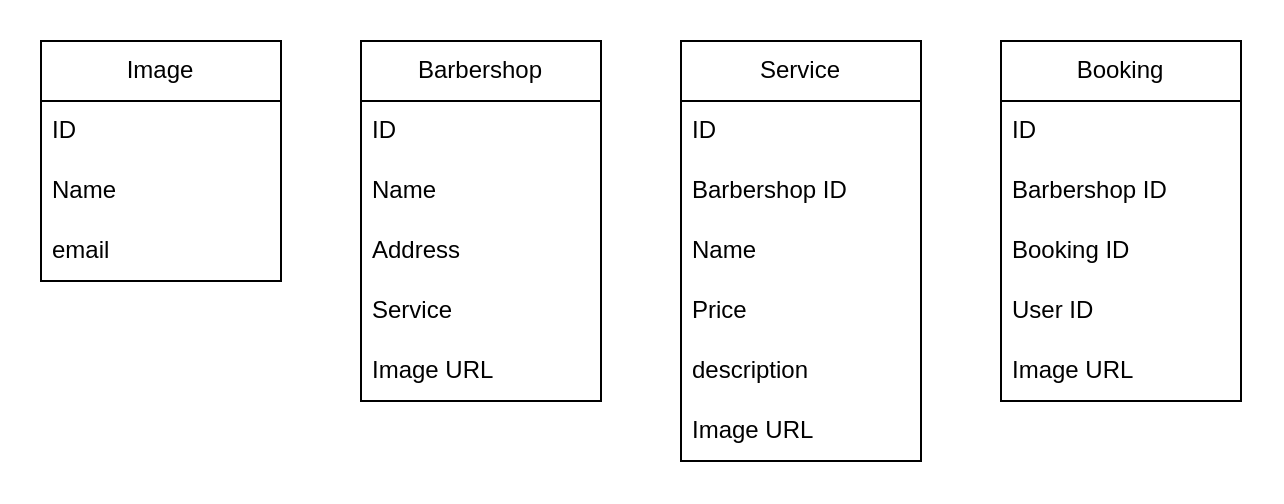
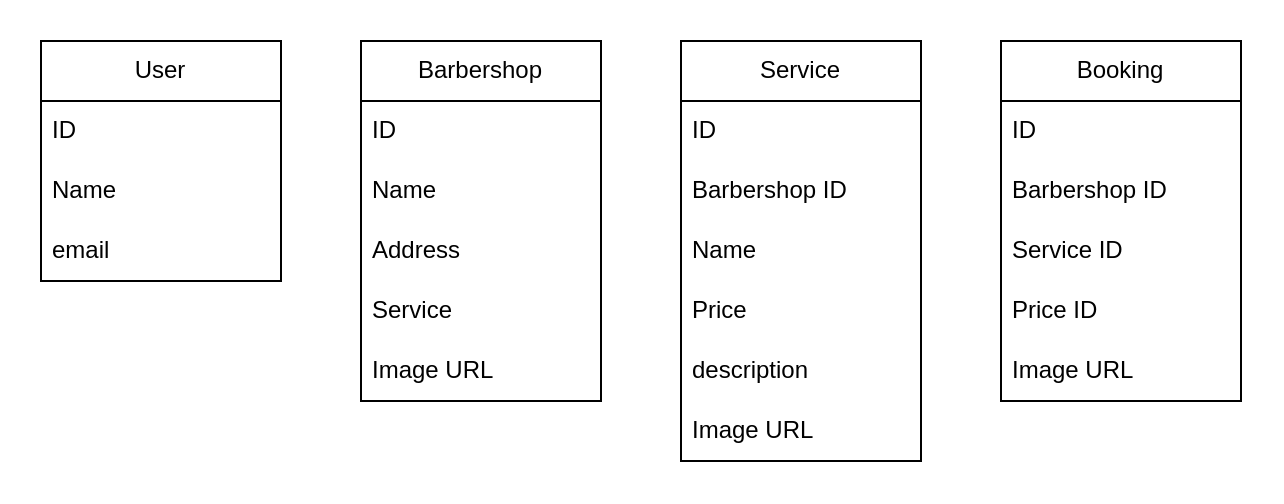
- <mxCell id="2" value="Image" style="swimlane;fontStyle=0;childLayout=stackLayout;horizontal=1;startSize=30;horizontalStack=0;resizeParent=1;resizeParentMax=0;resizeLast=0;collapsible=1;marginBottom=0;whiteSpace=wrap;html=1;" vertex="1" parent="1"><mxGeometry x="20" y="20" width="120" height="120" as="geometry" /></mxCell>
+ <mxCell id="2" value="User" style="swimlane;fontStyle=0;childLayout=stackLayout;horizontal=1;startSize=30;horizontalStack=0;resizeParent=1;resizeParentMax=0;resizeLast=0;collapsible=1;marginBottom=0;whiteSpace=wrap;html=1;" vertex="1" parent="1"><mxGeometry x="20" y="20" width="120" height="120" as="geometry" /></mxCell>
- <mxCell id="22" value="Booking ID" style="text;strokeColor=none;fillColor=none;align=left;verticalAlign=middle;spacingLeft=4;spacingRight=4;overflow=hidden;points=[[0,0.5],[1,0.5]];portConstraint=eastwest;rotatable=0;whiteSpace=wrap;html=1;" vertex="1" parent="19"><mxGeometry y="90" width="120" height="30" as="geometry" /></mxCell>
+ <mxCell id="22" value="Service ID" style="text;strokeColor=none;fillColor=none;align=left;verticalAlign=middle;spacingLeft=4;spacingRight=4;overflow=hidden;points=[[0,0.5],[1,0.5]];portConstraint=eastwest;rotatable=0;whiteSpace=wrap;html=1;" vertex="1" parent="19"><mxGeometry y="90" width="120" height="30" as="geometry" /></mxCell>
- <mxCell id="23" value="User ID" style="text;strokeColor=none;fillColor=none;align=left;verticalAlign=middle;spacingLeft=4;spacingRight=4;overflow=hidden;points=[[0,0.5],[1,0.5]];portConstraint=eastwest;rotatable=0;whiteSpace=wrap;html=1;" vertex="1" parent="19"><mxGeometry y="120" width="120" height="30" as="geometry" /></mxCell>
+ <mxCell id="23" value="Price ID" style="text;strokeColor=none;fillColor=none;align=left;verticalAlign=middle;spacingLeft=4;spacingRight=4;overflow=hidden;points=[[0,0.5],[1,0.5]];portConstraint=eastwest;rotatable=0;whiteSpace=wrap;html=1;" vertex="1" parent="19"><mxGeometry y="120" width="120" height="30" as="geometry" /></mxCell>
